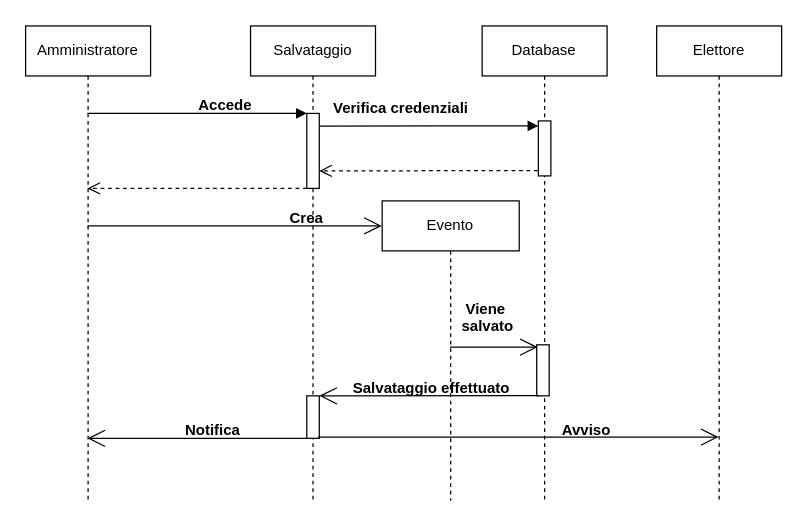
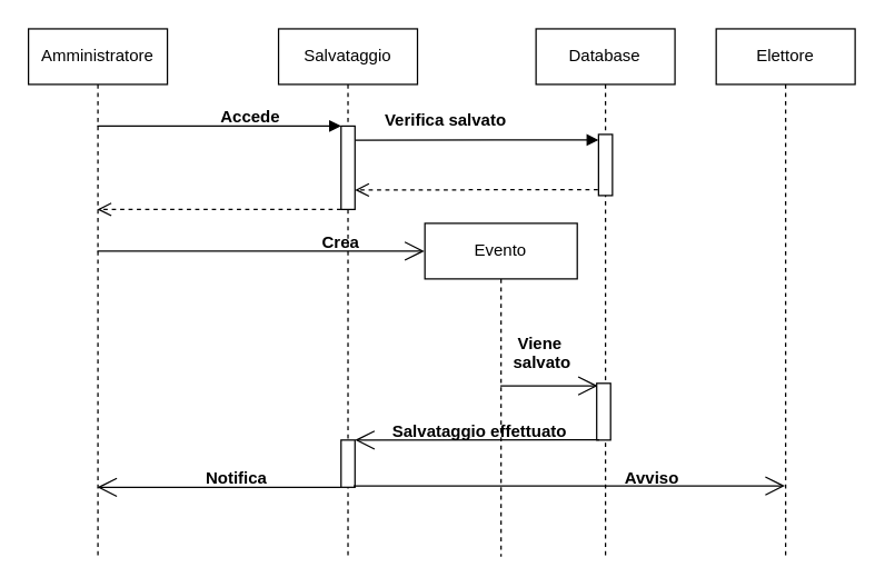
- <mxCell id="24" value="&lt;b&gt;Verifica credenziali&lt;/b&gt;" style="text;html=1;align=center;verticalAlign=middle;resizable=0;points=[];autosize=1;" vertex="1" parent="1"><mxGeometry x="260" y="76" width="120" height="20" as="geometry" /></mxCell>
+ <mxCell id="24" value="&lt;b&gt;Verifica salvato&lt;/b&gt;" style="text;html=1;align=center;verticalAlign=middle;resizable=0;points=[];autosize=1;" vertex="1" parent="1"><mxGeometry x="260" y="76" width="120" height="20" as="geometry" /></mxCell>
- <mxCell id="3" value="Elettore" style="shape=umlLifeline;perimeter=lifelinePerimeter;whiteSpace=wrap;html=1;container=1;collapsible=0;recursiveResize=0;outlineConnect=0;" parent="1" vertex="1"><mxGeometry x="525" y="20" width="100" height="380" as="geometry" /></mxCell>
+ <mxCell id="3" value="Elettore" style="shape=umlLifeline;perimeter=lifelinePerimeter;whiteSpace=wrap;html=1;container=1;collapsible=0;recursiveResize=0;outlineConnect=0;" parent="1" vertex="1"><mxGeometry x="515" y="20" width="100" height="380" as="geometry" /></mxCell>
